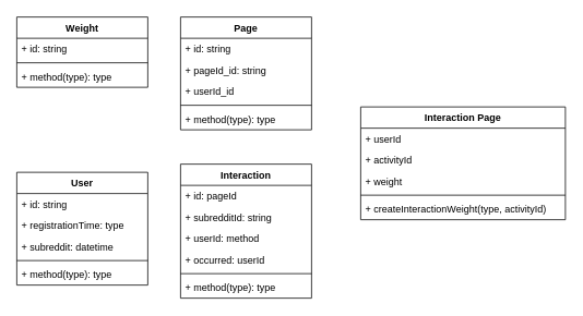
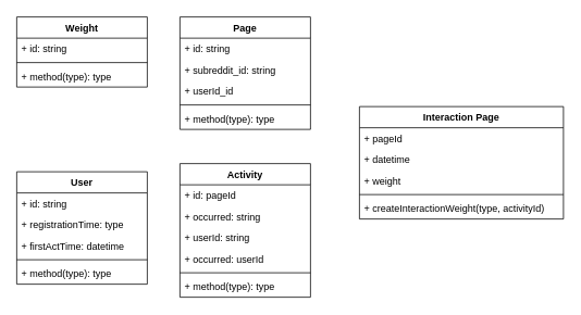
- <mxCell id="8" value="+ pageId_id: string" style="text;strokeColor=none;fillColor=none;align=left;verticalAlign=top;spacingLeft=4;spacingRight=4;overflow=hidden;rotatable=0;points=[[0,0.5],[1,0.5]];portConstraint=eastwest;" vertex="1" parent="6"><mxGeometry y="52" width="160" height="26" as="geometry" /></mxCell>
+ <mxCell id="8" value="+ subreddit_id: string" style="text;strokeColor=none;fillColor=none;align=left;verticalAlign=top;spacingLeft=4;spacingRight=4;overflow=hidden;rotatable=0;points=[[0,0.5],[1,0.5]];portConstraint=eastwest;" vertex="1" parent="6"><mxGeometry y="52" width="160" height="26" as="geometry" /></mxCell>
- <mxCell id="26" value="+ userId" style="text;strokeColor=none;fillColor=none;align=left;verticalAlign=top;spacingLeft=4;spacingRight=4;overflow=hidden;rotatable=0;points=[[0,0.5],[1,0.5]];portConstraint=eastwest;" vertex="1" parent="25"><mxGeometry y="26" width="250" height="26" as="geometry" /></mxCell>
+ <mxCell id="26" value="+ pageId" style="text;strokeColor=none;fillColor=none;align=left;verticalAlign=top;spacingLeft=4;spacingRight=4;overflow=hidden;rotatable=0;points=[[0,0.5],[1,0.5]];portConstraint=eastwest;" vertex="1" parent="25"><mxGeometry y="26" width="250" height="26" as="geometry" /></mxCell>
- <mxCell id="27" value="+ activityId" style="text;strokeColor=none;fillColor=none;align=left;verticalAlign=top;spacingLeft=4;spacingRight=4;overflow=hidden;rotatable=0;points=[[0,0.5],[1,0.5]];portConstraint=eastwest;" vertex="1" parent="25"><mxGeometry y="52" width="250" height="26" as="geometry" /></mxCell>
+ <mxCell id="27" value="+ datetime" style="text;strokeColor=none;fillColor=none;align=left;verticalAlign=top;spacingLeft=4;spacingRight=4;overflow=hidden;rotatable=0;points=[[0,0.5],[1,0.5]];portConstraint=eastwest;" vertex="1" parent="25"><mxGeometry y="52" width="250" height="26" as="geometry" /></mxCell>
- <mxCell id="18" value="Interaction" style="swimlane;fontStyle=1;align=center;verticalAlign=top;childLayout=stackLayout;horizontal=1;startSize=26;horizontalStack=0;resizeParent=1;resizeParentMax=0;resizeLast=0;collapsible=1;marginBottom=0;" vertex="1" parent="1"><mxGeometry x="220" y="200" width="160" height="164" as="geometry" /></mxCell>
+ <mxCell id="18" value="Activity" style="swimlane;fontStyle=1;align=center;verticalAlign=top;childLayout=stackLayout;horizontal=1;startSize=26;horizontalStack=0;resizeParent=1;resizeParentMax=0;resizeLast=0;collapsible=1;marginBottom=0;" vertex="1" parent="1"><mxGeometry x="220" y="200" width="160" height="164" as="geometry" /></mxCell>
- <mxCell id="20" value="+ subredditId: string" style="text;strokeColor=none;fillColor=none;align=left;verticalAlign=top;spacingLeft=4;spacingRight=4;overflow=hidden;rotatable=0;points=[[0,0.5],[1,0.5]];portConstraint=eastwest;" vertex="1" parent="18"><mxGeometry y="52" width="160" height="26" as="geometry" /></mxCell>
+ <mxCell id="20" value="+ occurred: string" style="text;strokeColor=none;fillColor=none;align=left;verticalAlign=top;spacingLeft=4;spacingRight=4;overflow=hidden;rotatable=0;points=[[0,0.5],[1,0.5]];portConstraint=eastwest;" vertex="1" parent="18"><mxGeometry y="52" width="160" height="26" as="geometry" /></mxCell>
- <mxCell id="21" value="+ userId: method" style="text;strokeColor=none;fillColor=none;align=left;verticalAlign=top;spacingLeft=4;spacingRight=4;overflow=hidden;rotatable=0;points=[[0,0.5],[1,0.5]];portConstraint=eastwest;" vertex="1" parent="18"><mxGeometry y="78" width="160" height="26" as="geometry" /></mxCell>
+ <mxCell id="21" value="+ userId: string" style="text;strokeColor=none;fillColor=none;align=left;verticalAlign=top;spacingLeft=4;spacingRight=4;overflow=hidden;rotatable=0;points=[[0,0.5],[1,0.5]];portConstraint=eastwest;" vertex="1" parent="18"><mxGeometry y="78" width="160" height="26" as="geometry" /></mxCell>
- <mxCell id="15" value="+ subreddit: datetime" style="text;strokeColor=none;fillColor=none;align=left;verticalAlign=top;spacingLeft=4;spacingRight=4;overflow=hidden;rotatable=0;points=[[0,0.5],[1,0.5]];portConstraint=eastwest;" vertex="1" parent="12"><mxGeometry y="78" width="160" height="26" as="geometry" /></mxCell>
+ <mxCell id="15" value="+ firstActTime: datetime" style="text;strokeColor=none;fillColor=none;align=left;verticalAlign=top;spacingLeft=4;spacingRight=4;overflow=hidden;rotatable=0;points=[[0,0.5],[1,0.5]];portConstraint=eastwest;" vertex="1" parent="12"><mxGeometry y="78" width="160" height="26" as="geometry" /></mxCell>
